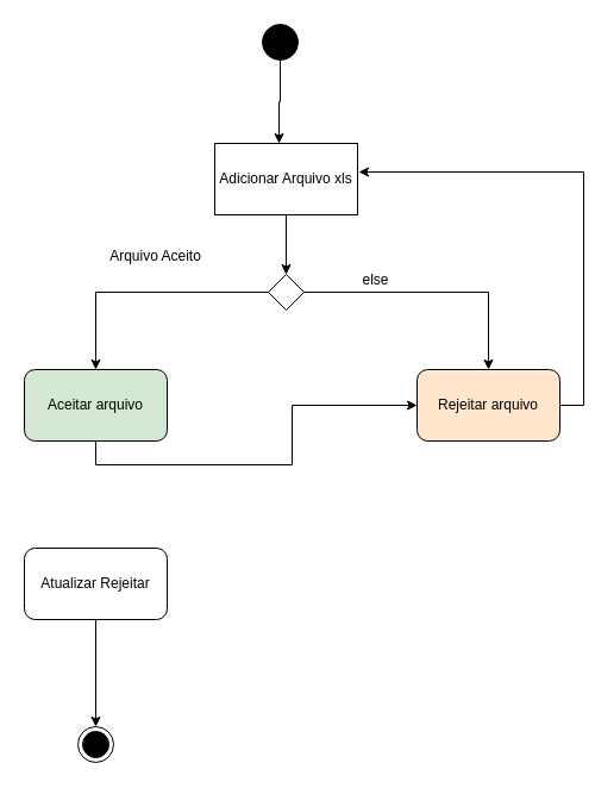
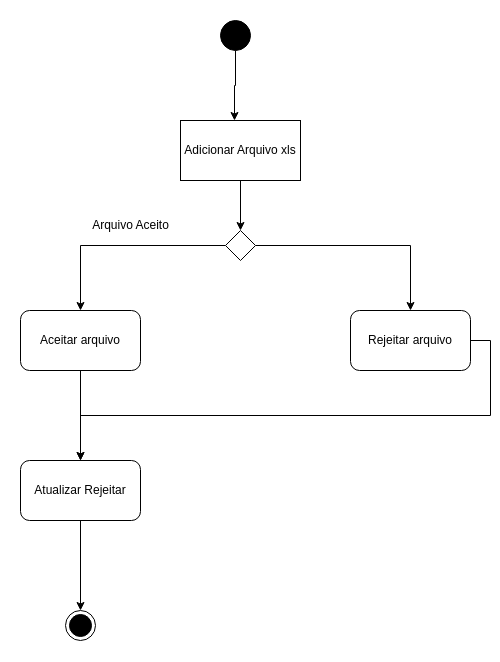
- <mxCell id="10" style="edgeStyle=orthogonalEdgeStyle;rounded=0;orthogonalLoop=1;jettySize=auto;html=1;exitX=1;exitY=0.5;exitDx=0;exitDy=0;entryX=1.008;entryY=0.4;entryDx=0;entryDy=0;entryPerimeter=0;" edge="1" parent="1" source="11" target="6"><mxGeometry relative="1" as="geometry" /></mxCell>
+ <mxCell id="10" style="edgeStyle=orthogonalEdgeStyle;rounded=0;orthogonalLoop=1;jettySize=auto;html=1;exitX=1;exitY=0.5;exitDx=0;exitDy=0;" edge="1" parent="1" source="11" target="15"><mxGeometry relative="1" as="geometry" /></mxCell>
- <mxCell id="17" value="Arquivo Aceito" style="text;html=1;align=center;verticalAlign=middle;resizable=0;points=[];autosize=1;strokeColor=none;fillColor=none;" vertex="1" parent="1"><mxGeometry x="80" y="200" width="100" height="30" as="geometry" /></mxCell>
+ <mxCell id="17" value="Arquivo Aceito" style="text;html=1;align=center;verticalAlign=middle;resizable=0;points=[];autosize=1;strokeColor=none;fillColor=none;" vertex="1" parent="1"><mxGeometry x="80" y="210" width="100" height="30" as="geometry" /></mxCell>
- <mxCell id="16" value="else" style="text;html=1;align=center;verticalAlign=middle;resizable=0;points=[];autosize=1;strokeColor=none;fillColor=none;" vertex="1" parent="1"><mxGeometry x="290" y="220" width="50" height="30" as="geometry" /></mxCell>
- <mxCell id="13" value="Aceitar arquivo" style="rounded=1;whiteSpace=wrap;html=1;fillColor=#d5e8d4;" vertex="1" parent="1"><mxGeometry x="20" y="310" width="120" height="60" as="geometry" /></mxCell>
+ <mxCell id="13" value="Aceitar arquivo" style="rounded=1;whiteSpace=wrap;html=1;" vertex="1" parent="1"><mxGeometry x="20" y="310" width="120" height="60" as="geometry" /></mxCell>
- <mxCell id="11" value="Rejeitar arquivo" style="rounded=1;whiteSpace=wrap;html=1;fillColor=#ffe6cc;" vertex="1" parent="1"><mxGeometry x="350" y="310" width="120" height="60" as="geometry" /></mxCell>
+ <mxCell id="11" value="Rejeitar arquivo" style="rounded=1;whiteSpace=wrap;html=1;" vertex="1" parent="1"><mxGeometry x="350" y="310" width="120" height="60" as="geometry" /></mxCell>
- <mxCell id="12" style="edgeStyle=orthogonalEdgeStyle;rounded=0;orthogonalLoop=1;jettySize=auto;html=1;exitX=0.5;exitY=1;exitDx=0;exitDy=0;" edge="1" parent="1" source="13" target="11"><mxGeometry relative="1" as="geometry" /></mxCell>
+ <mxCell id="12" style="edgeStyle=orthogonalEdgeStyle;rounded=0;orthogonalLoop=1;jettySize=auto;html=1;exitX=0.5;exitY=1;exitDx=0;exitDy=0;entryX=0.5;entryY=0;entryDx=0;entryDy=0;" edge="1" parent="1" source="13" target="15"><mxGeometry relative="1" as="geometry" /></mxCell>
